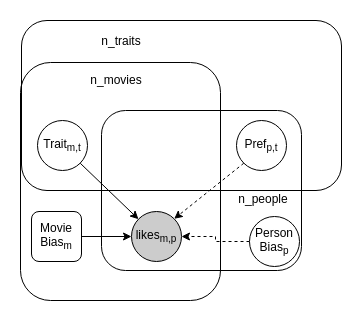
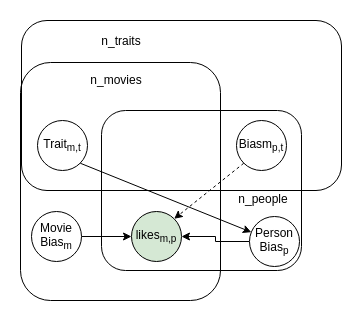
- <mxCell id="10" value="Pref&lt;sub&gt;p,t&lt;/sub&gt;" style="ellipse;whiteSpace=wrap;html=1;aspect=fixed;" parent="1" vertex="1"><mxGeometry x="236" y="120" width="50" height="50" as="geometry" /></mxCell>
+ <mxCell id="10" value="Biasm&lt;sub&gt;p,t&lt;/sub&gt;" style="ellipse;whiteSpace=wrap;html=1;aspect=fixed;" parent="1" vertex="1"><mxGeometry x="236" y="120" width="50" height="50" as="geometry" /></mxCell>
- <mxCell id="7" style="rounded=0;orthogonalLoop=1;jettySize=auto;html=1;exitX=1;exitY=1;exitDx=0;exitDy=0;" parent="1" source="8" target="6" edge="1"><mxGeometry relative="1" as="geometry" /></mxCell>
+ <mxCell id="7" style="rounded=0;orthogonalLoop=1;jettySize=auto;html=1;exitX=1;exitY=1;exitDx=0;exitDy=0;" parent="1" source="8" target="14" edge="1"><mxGeometry relative="1" as="geometry" /></mxCell>
- <mxCell id="16" value="&lt;div&gt;Movie&lt;/div&gt;&lt;div&gt;Bias&lt;sub&gt;m&lt;/sub&gt;&lt;br&gt;&lt;/div&gt;&lt;sub&gt;&lt;/sub&gt;" style="whiteSpace=wrap;html=1;aspect=fixed;rounded=1;" parent="1" vertex="1"><mxGeometry x="31" y="211" width="50" height="50" as="geometry" /></mxCell>
+ <mxCell id="16" value="&lt;div&gt;Movie&lt;/div&gt;&lt;div&gt;Bias&lt;sub&gt;m&lt;/sub&gt;&lt;br&gt;&lt;/div&gt;&lt;sub&gt;&lt;/sub&gt;" style="ellipse;whiteSpace=wrap;html=1;aspect=fixed;" parent="1" vertex="1"><mxGeometry x="31" y="211" width="50" height="50" as="geometry" /></mxCell>
- <mxCell id="6" value="likes&lt;sub&gt;m,p&lt;/sub&gt;" style="ellipse;whiteSpace=wrap;html=1;aspect=fixed;fillColor=#CCCCCC;" parent="1" vertex="1"><mxGeometry x="131" y="211" width="50" height="50" as="geometry" /></mxCell>
+ <mxCell id="6" value="likes&lt;sub&gt;m,p&lt;/sub&gt;" style="ellipse;whiteSpace=wrap;html=1;aspect=fixed;fillColor=#d5e8d4;" parent="1" vertex="1"><mxGeometry x="131" y="211" width="50" height="50" as="geometry" /></mxCell>
- <mxCell id="13" style="edgeStyle=orthogonalEdgeStyle;rounded=0;orthogonalLoop=1;jettySize=auto;html=1;exitX=0;exitY=0.5;exitDx=0;exitDy=0;dashed=1;" parent="1" source="14" target="6" edge="1"><mxGeometry relative="1" as="geometry" /></mxCell>
+ <mxCell id="13" style="edgeStyle=orthogonalEdgeStyle;rounded=0;orthogonalLoop=1;jettySize=auto;html=1;exitX=0;exitY=0.5;exitDx=0;exitDy=0;" parent="1" source="14" target="6" edge="1"><mxGeometry relative="1" as="geometry" /></mxCell>
